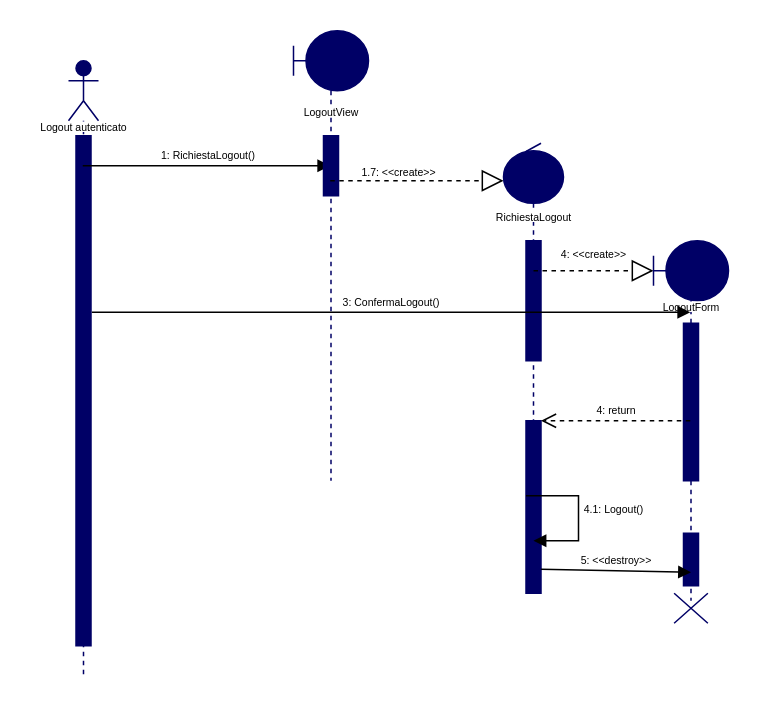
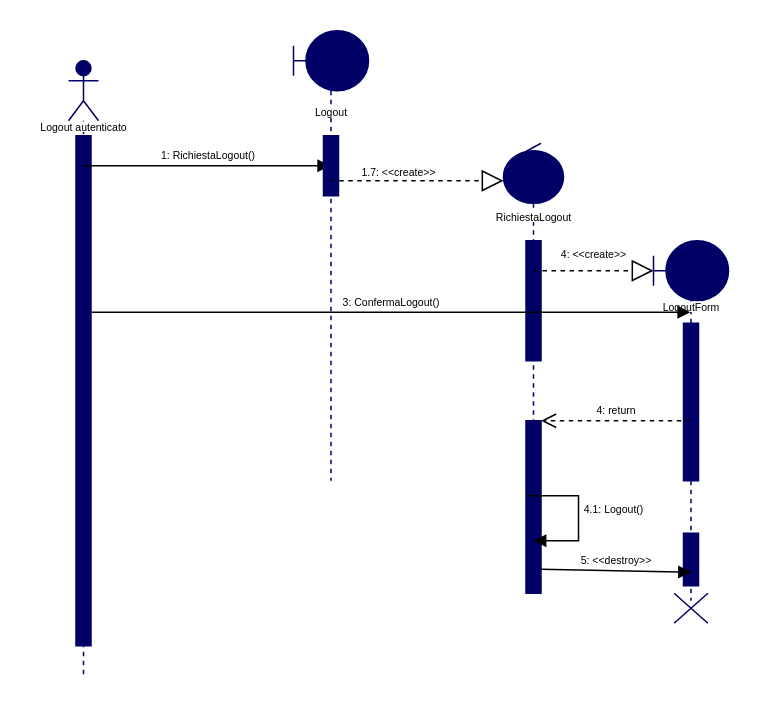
- <mxCell id="7" value="&lt;span style=&quot;background-color: rgb(255 , 255 , 255)&quot;&gt;LogoutView&lt;/span&gt;" style="text;html=1;align=center;verticalAlign=middle;resizable=0;points=[];autosize=1;fontSize=7;" parent="6" vertex="1"><mxGeometry y="50" width="50" height="10" as="geometry" /></mxCell>
+ <mxCell id="7" value="&lt;span style=&quot;background-color: rgb(255 , 255 , 255)&quot;&gt;Logout&lt;/span&gt;" style="text;html=1;align=center;verticalAlign=middle;resizable=0;points=[];autosize=1;fontSize=7;" parent="6" vertex="1"><mxGeometry y="50" width="50" height="10" as="geometry" /></mxCell>
